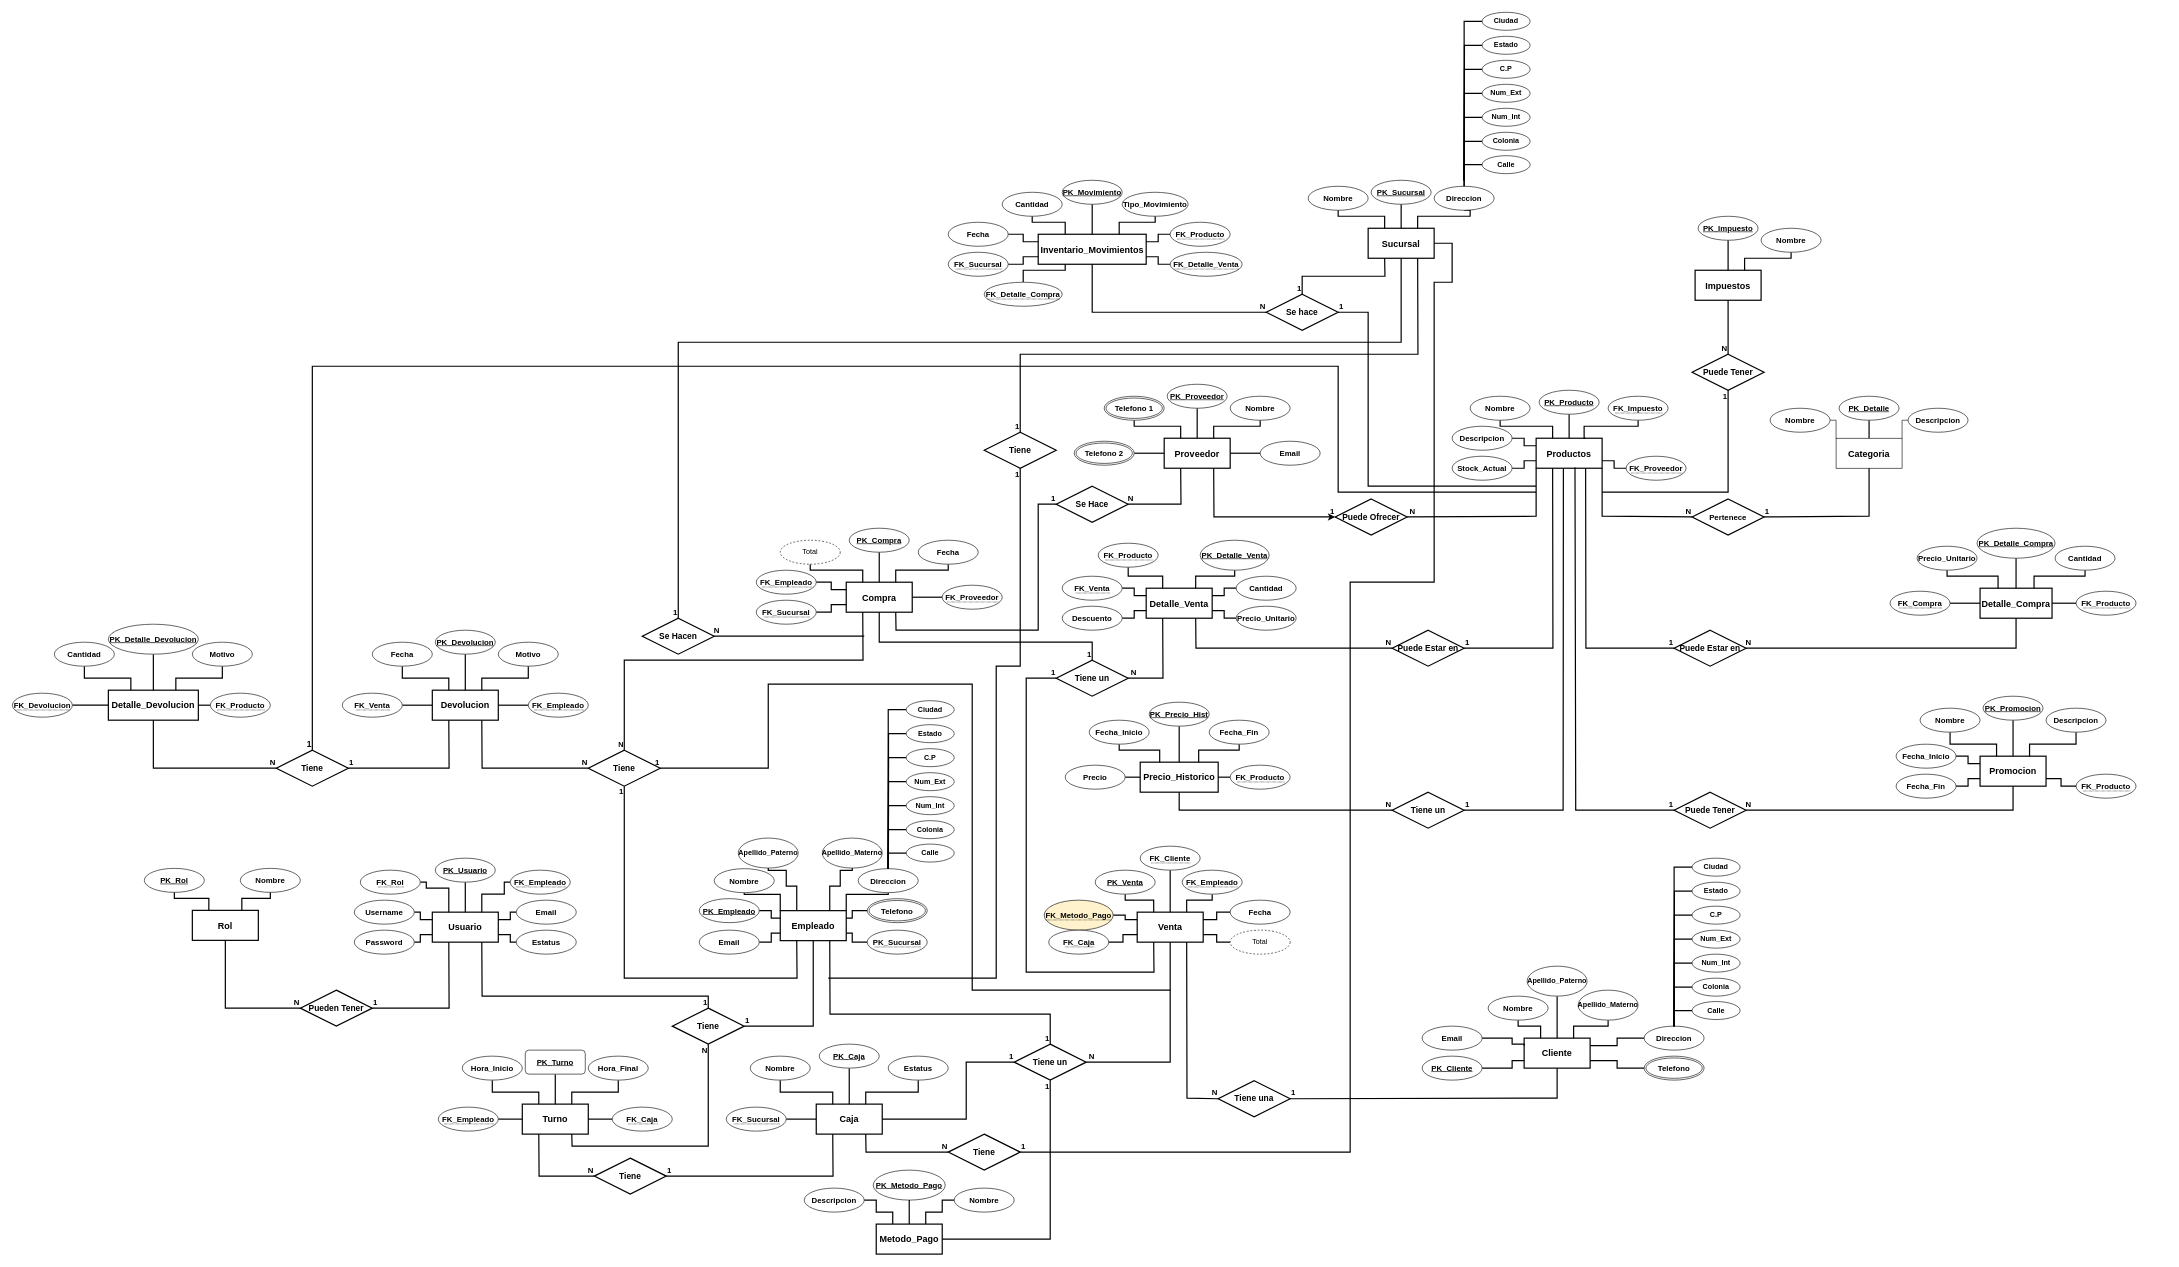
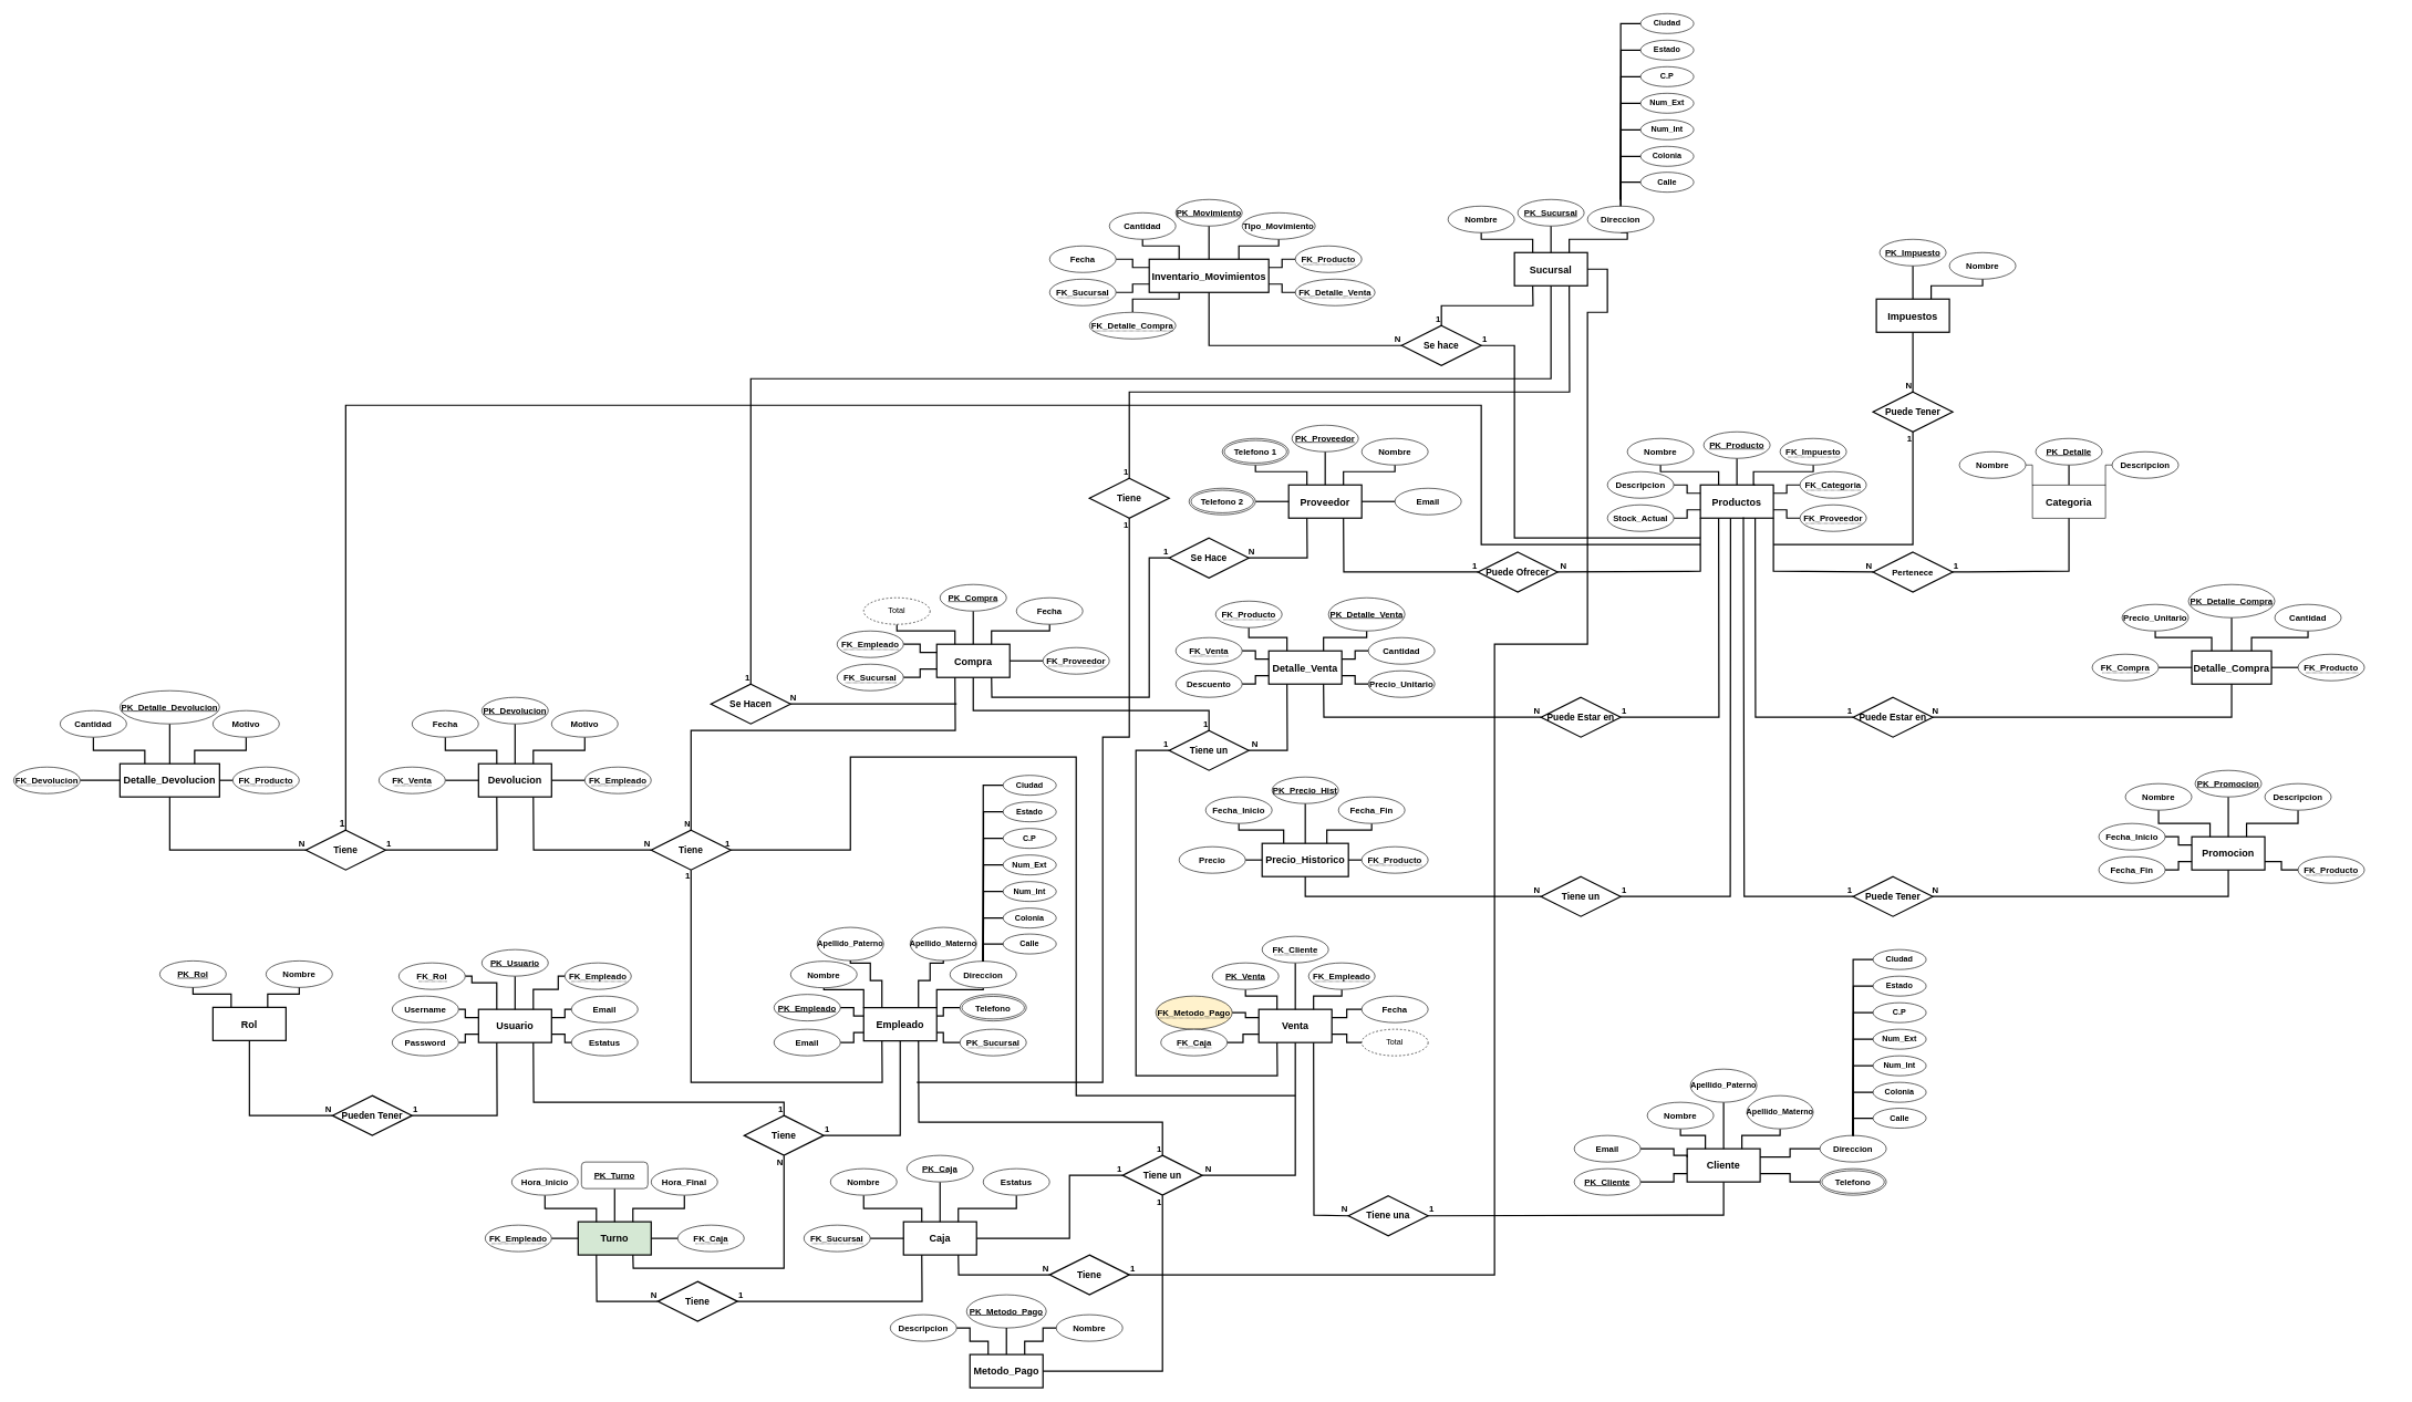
+ <mxCell id="13" value="&lt;span style=&quot;border-bottom: 1px dotted&quot;&gt;FK_Categoria&lt;/span&gt;" style="ellipse;whiteSpace=wrap;html=1;align=center;fontStyle=1;fontSize=13;" parent="2" vertex="1"><mxGeometry x="290" y="60" width="100" height="40" as="geometry" /></mxCell>
+ <mxCell id="12" style="edgeStyle=orthogonalEdgeStyle;rounded=0;orthogonalLoop=1;jettySize=auto;html=1;exitX=0;exitY=0.5;exitDx=0;exitDy=0;entryX=1;entryY=0.25;entryDx=0;entryDy=0;endArrow=none;startFill=0;strokeWidth=2;" parent="2" source="13" target="3" edge="1"><mxGeometry relative="1" as="geometry"><Array as="points"><mxPoint x="270" y="80" /><mxPoint x="270" y="92" /></Array></mxGeometry></mxCell>
- <mxCell id="252" value="" style="endArrow=classic;html=1;rounded=0;entryX=0;entryY=0.5;entryDx=0;entryDy=0;exitX=0.75;exitY=1;exitDx=0;exitDy=0;strokeWidth=2;" parent="1" source="119" target="251" edge="1"><mxGeometry relative="1" as="geometry"><mxPoint x="2140" y="880" as="sourcePoint" /><mxPoint x="2300" y="880" as="targetPoint" /><Array as="points"><mxPoint x="2023" y="861" /></Array></mxGeometry></mxCell>
+ <mxCell id="252" value="" style="endArrow=none;html=1;rounded=0;entryX=0;entryY=0.5;entryDx=0;entryDy=0;exitX=0.75;exitY=1;exitDx=0;exitDy=0;strokeWidth=2;" parent="1" source="119" target="251" edge="1"><mxGeometry relative="1" as="geometry"><mxPoint x="2140" y="880" as="sourcePoint" /><mxPoint x="2300" y="880" as="targetPoint" /><Array as="points"><mxPoint x="2023" y="861" /></Array></mxGeometry></mxCell>
- <mxCell id="179" value="Turno" style="whiteSpace=wrap;html=1;align=center;fontSize=15;fontStyle=1;strokeWidth=2;container=0;" parent="178" vertex="1"><mxGeometry x="140" y="90" width="110" height="50" as="geometry" /></mxCell>
+ <mxCell id="179" value="Turno" style="whiteSpace=wrap;html=1;align=center;fontSize=15;fontStyle=1;strokeWidth=2;container=0;fillColor=#d5e8d4;" parent="178" vertex="1"><mxGeometry x="140" y="90" width="110" height="50" as="geometry" /></mxCell>
